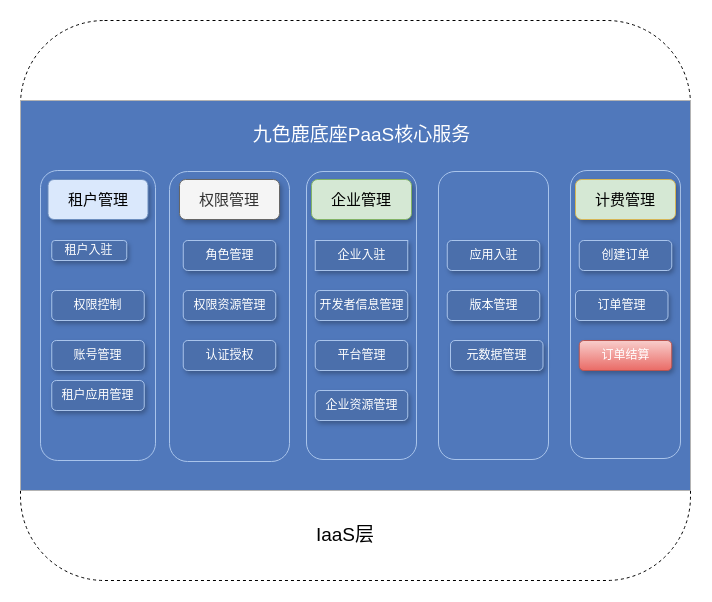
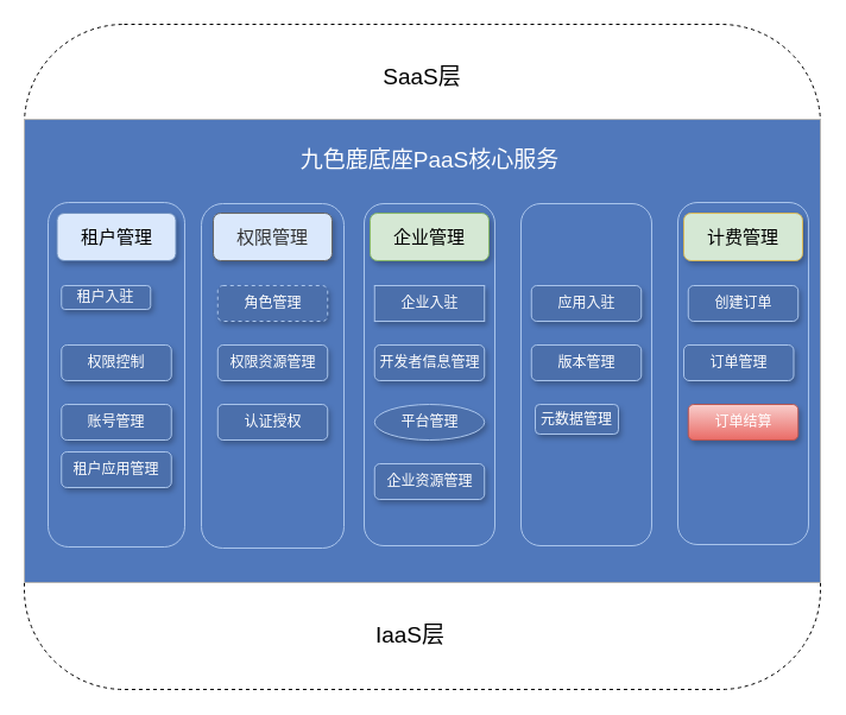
+ <mxCell id="11" value="&lt;font style=&quot;font-size: 19px&quot;&gt;SaaS层&lt;/font&gt;" style="text;html=1;strokeColor=none;fillColor=none;align=center;verticalAlign=middle;whiteSpace=wrap;rounded=0;shadow=1;dashed=1;" vertex="1" parent="1"><mxGeometry x="250" y="30" width="210" height="70" as="geometry" /></mxCell>
- <mxCell id="10" value="&lt;font style=&quot;font-size: 15px&quot;&gt;权限管理&lt;/font&gt;" style="rounded=1;whiteSpace=wrap;html=1;shadow=1;strokeColor=#666666;fillColor=#f5f5f5;fontColor=#333333;" vertex="1" parent="1"><mxGeometry x="179" y="179" width="100" height="40" as="geometry" /></mxCell>
+ <mxCell id="10" value="&lt;font style=&quot;font-size: 15px&quot;&gt;权限管理&lt;/font&gt;" style="rounded=1;whiteSpace=wrap;html=1;shadow=1;strokeColor=#666666;fillColor=#dae8fc;fontColor=#333333;" vertex="1" parent="1"><mxGeometry x="179" y="179" width="100" height="40" as="geometry" /></mxCell>
- <mxCell id="20" value="&lt;font color=&quot;#ffffff&quot;&gt;角色管理&lt;/font&gt;" style="rounded=1;whiteSpace=wrap;html=1;shadow=1;strokeColor=#A9C4EB;fillColor=#4B6FAB;gradientColor=none;" vertex="1" parent="1"><mxGeometry x="182.75" y="240" width="92.5" height="30" as="geometry" /></mxCell>
+ <mxCell id="20" value="&lt;font color=&quot;#ffffff&quot;&gt;角色管理&lt;/font&gt;" style="rounded=1;whiteSpace=wrap;html=1;shadow=1;strokeColor=#A9C4EB;fillColor=#4B6FAB;gradientColor=none;dashed=1;" vertex="1" parent="1"><mxGeometry x="182.75" y="240" width="92.5" height="30" as="geometry" /></mxCell>
- <mxCell id="24" value="&lt;font color=&quot;#ffffff&quot;&gt;平台管理&lt;/font&gt;" style="rounded=1;whiteSpace=wrap;html=1;shadow=1;strokeColor=#A9C4EB;fillColor=#4B6FAB;gradientColor=none;" vertex="1" parent="1"><mxGeometry x="314.75" y="340" width="92.5" height="30" as="geometry" /></mxCell>
+ <mxCell id="24" value="&lt;font color=&quot;#ffffff&quot;&gt;平台管理&lt;/font&gt;" style="ellipse;whiteSpace=wrap;html=1;shadow=1;strokeColor=#A9C4EB;fillColor=#4B6FAB;gradientColor=none;" vertex="1" parent="1"><mxGeometry x="314.75" y="340" width="92.5" height="30" as="geometry" /></mxCell>
- <mxCell id="31" value="&lt;font color=&quot;#ffffff&quot;&gt;元数据管理&lt;/font&gt;" style="rounded=1;whiteSpace=wrap;html=1;shadow=1;strokeColor=#A9C4EB;fillColor=#4B6FAB;gradientColor=none;" vertex="1" parent="1"><mxGeometry x="450" y="340" width="92.5" height="30" as="geometry" /></mxCell>
+ <mxCell id="31" value="&lt;font color=&quot;#ffffff&quot;&gt;元数据管理&lt;/font&gt;" style="rounded=1;whiteSpace=wrap;html=1;shadow=1;strokeColor=#A9C4EB;fillColor=#4B6FAB;gradientColor=none;" vertex="1" parent="1"><mxGeometry x="450" y="340" width="70" height="25" as="geometry" /></mxCell>
